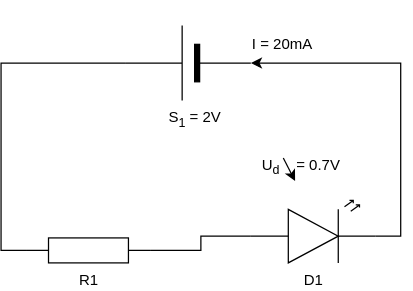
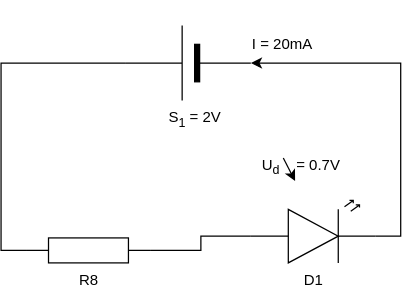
- <mxCell id="2" value="R1" style="pointerEvents=1;verticalLabelPosition=bottom;shadow=0;dashed=0;align=center;html=1;verticalAlign=top;shape=mxgraph.electrical.resistors.resistor_1;" vertex="1" parent="1"><mxGeometry x="20" y="190" width="100" height="20" as="geometry" /></mxCell>
+ <mxCell id="2" value="R8" style="pointerEvents=1;verticalLabelPosition=bottom;shadow=0;dashed=0;align=center;html=1;verticalAlign=top;shape=mxgraph.electrical.resistors.resistor_1;" vertex="1" parent="1"><mxGeometry x="20" y="190" width="100" height="20" as="geometry" /></mxCell>
